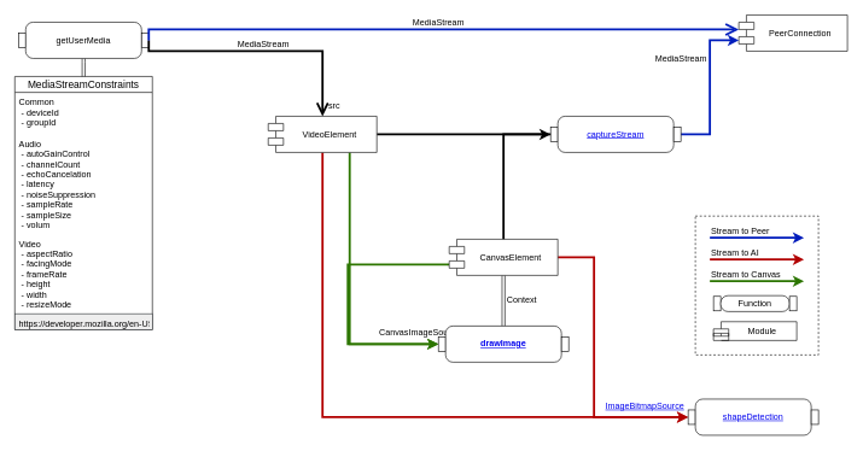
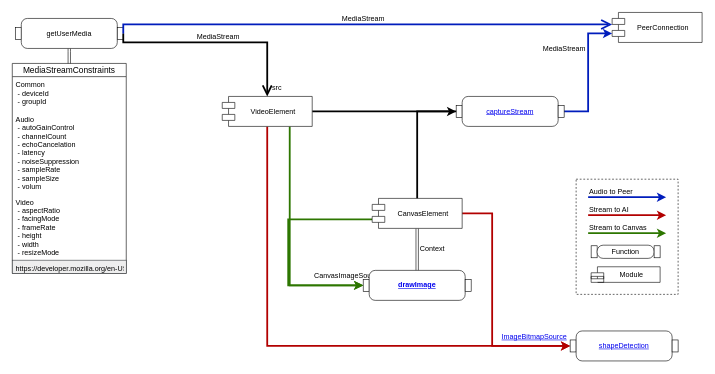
- <mxCell id="32" value="Stream to Peer" style="text;html=1;resizable=0;points=[];autosize=1;align=left;verticalAlign=top;spacingTop=-4;" vertex="1" parent="1"><mxGeometry x="980" y="310" width="100" height="20" as="geometry" /></mxCell>
+ <mxCell id="32" value="Audio to Peer" style="text;html=1;resizable=0;points=[];autosize=1;align=left;verticalAlign=top;spacingTop=-4;" vertex="1" parent="1"><mxGeometry x="980" y="310" width="100" height="20" as="geometry" /></mxCell>
